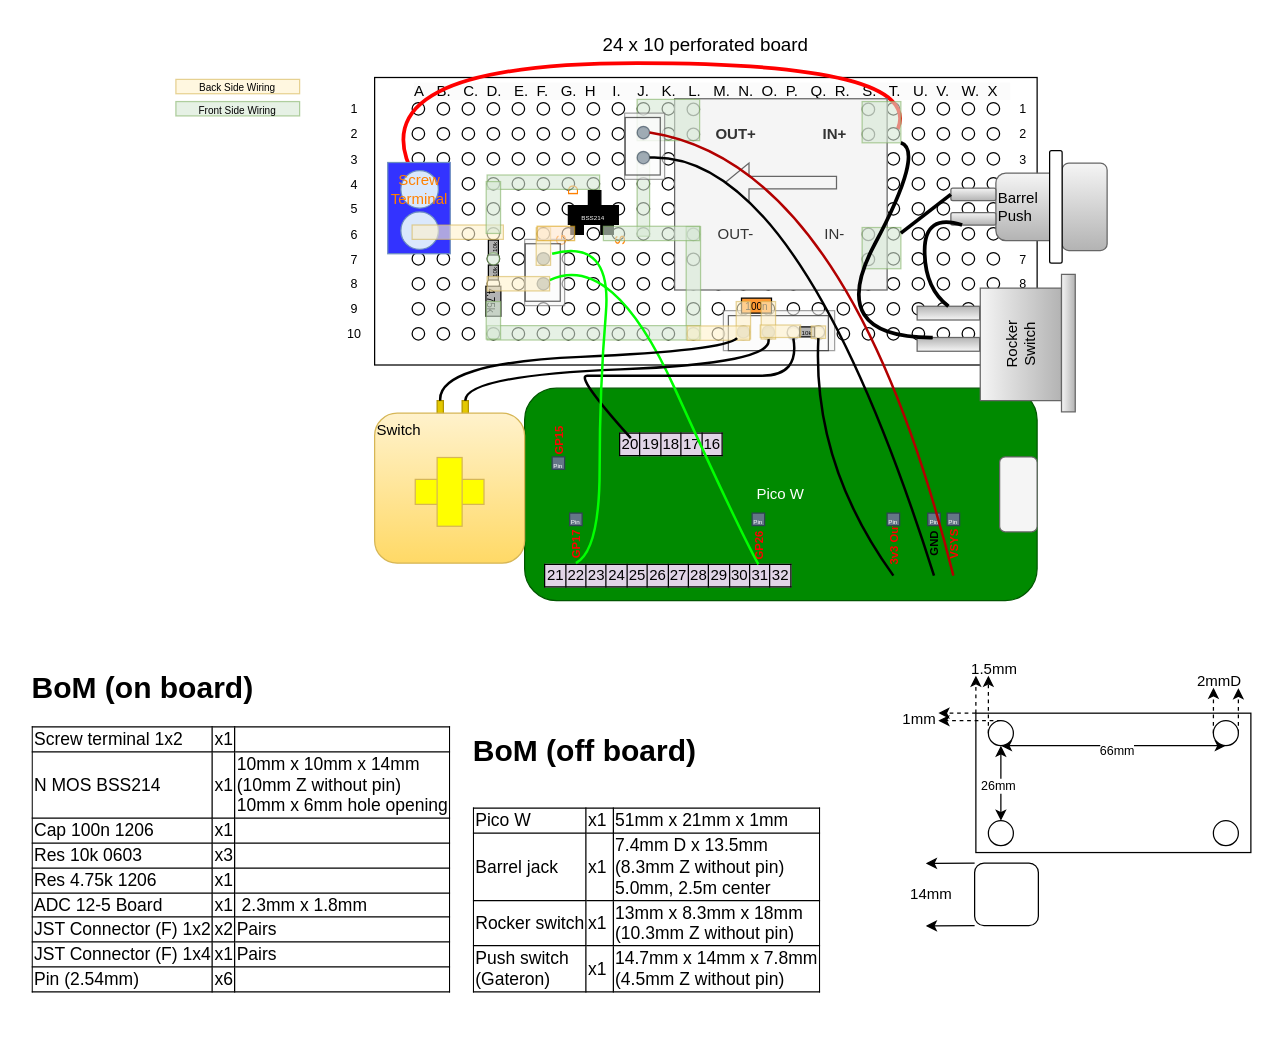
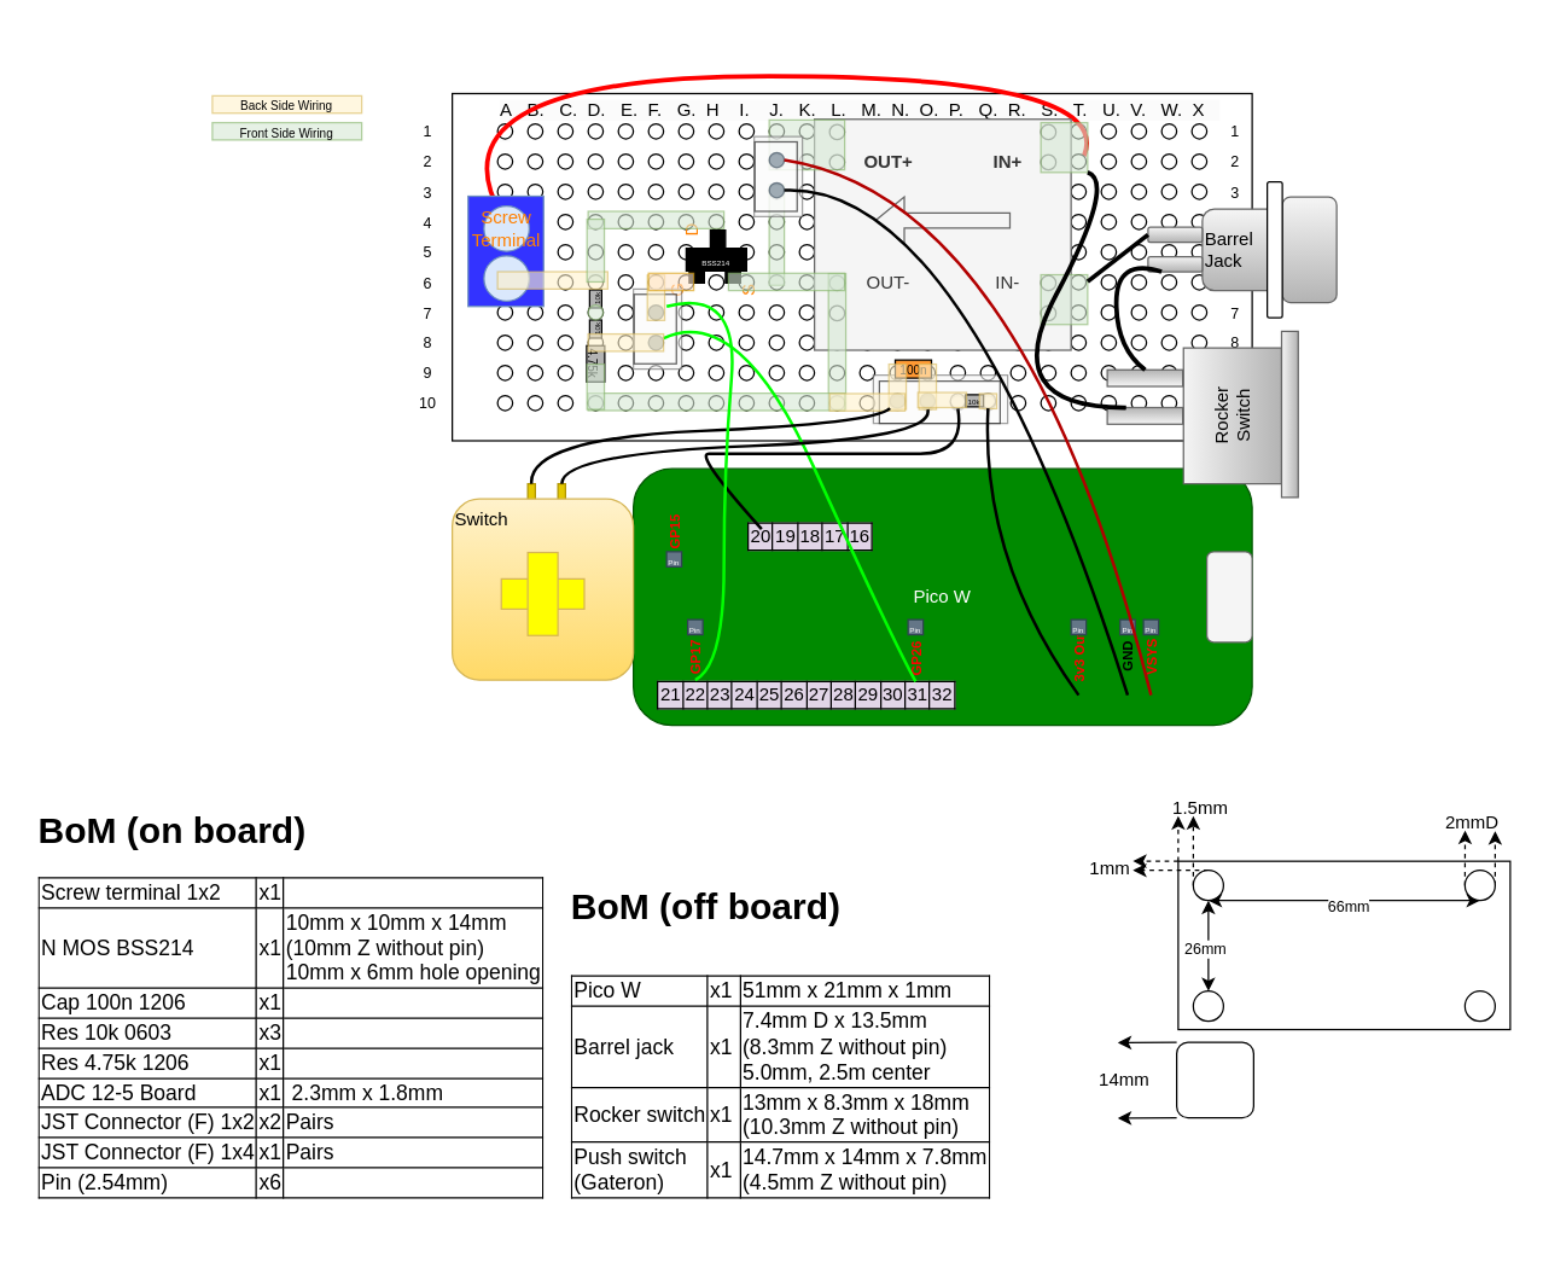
- <mxCell id="272" value="24 x 10 perforated board" style="text;html=1;strokeColor=none;fillColor=none;align=center;verticalAlign=middle;whiteSpace=wrap;rounded=0;fontSize=15;" parent="1" vertex="1"><mxGeometry x="469" y="20" width="190" height="30" as="geometry" /></mxCell>
- <mxCell id="375" value="Barrel Push" style="rounded=1;whiteSpace=wrap;html=1;fillColor=#f5f5f5;gradientColor=#b3b3b3;strokeColor=#666666;align=left;" vertex="1" parent="374"><mxGeometry x="37" y="8" width="53" height="54" as="geometry" /></mxCell>
+ <mxCell id="375" value="Barrel Jack" style="rounded=1;whiteSpace=wrap;html=1;fillColor=#f5f5f5;gradientColor=#b3b3b3;strokeColor=#666666;align=left;" vertex="1" parent="374"><mxGeometry x="37" y="8" width="53" height="54" as="geometry" /></mxCell>
